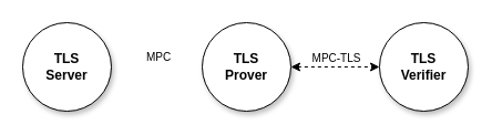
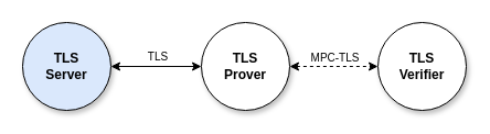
- <mxCell id="6" value="MPC" style="whiteSpace=wrap;html=1;fillColor=none;strokeColor=none;fontSize=10;" parent="1" vertex="1"><mxGeometry x="108.5" y="46" width="67.5" height="10" as="geometry" /></mxCell>
+ <mxCell id="6" value="TLS" style="whiteSpace=wrap;html=1;fillColor=none;strokeColor=none;fontSize=10;" parent="1" vertex="1"><mxGeometry x="108.5" y="46" width="67.5" height="10" as="geometry" /></mxCell>
- <mxCell id="3" value="TLS&lt;br&gt;Server" style="ellipse;whiteSpace=wrap;html=1;aspect=fixed;shadow=1;fontStyle=1" parent="1" vertex="1"><mxGeometry x="20" y="20" width="80" height="80" as="geometry" /></mxCell>
+ <mxCell id="3" value="TLS&lt;br&gt;Server" style="ellipse;whiteSpace=wrap;html=1;aspect=fixed;shadow=1;fontStyle=1;fillColor=#dae8fc;" parent="1" vertex="1"><mxGeometry x="20" y="20" width="80" height="80" as="geometry" /></mxCell>
+ <mxCell id="5" value="" style="endArrow=classic;startArrow=classic;html=1;rounded=0;entryX=0;entryY=0.5;entryDx=0;entryDy=0;" parent="1" source="3" target="2" edge="1"><mxGeometry width="50" height="50" relative="1" as="geometry"><mxPoint x="332" y="250" as="sourcePoint" /><mxPoint x="382" y="200" as="targetPoint" /></mxGeometry></mxCell>
